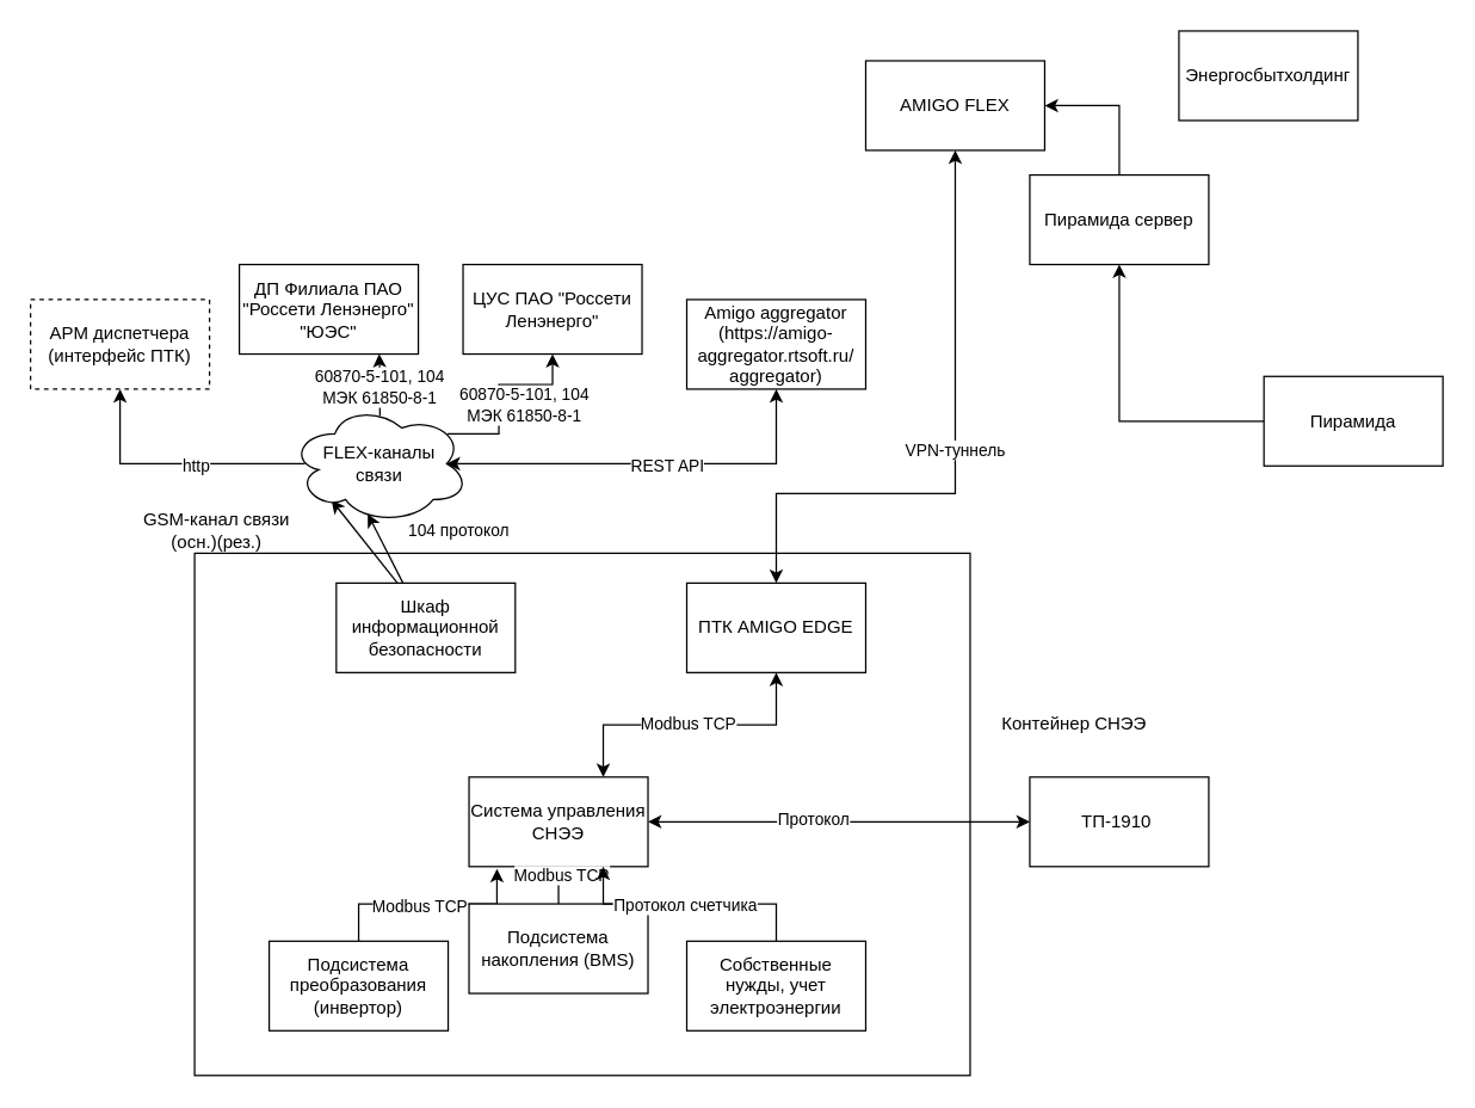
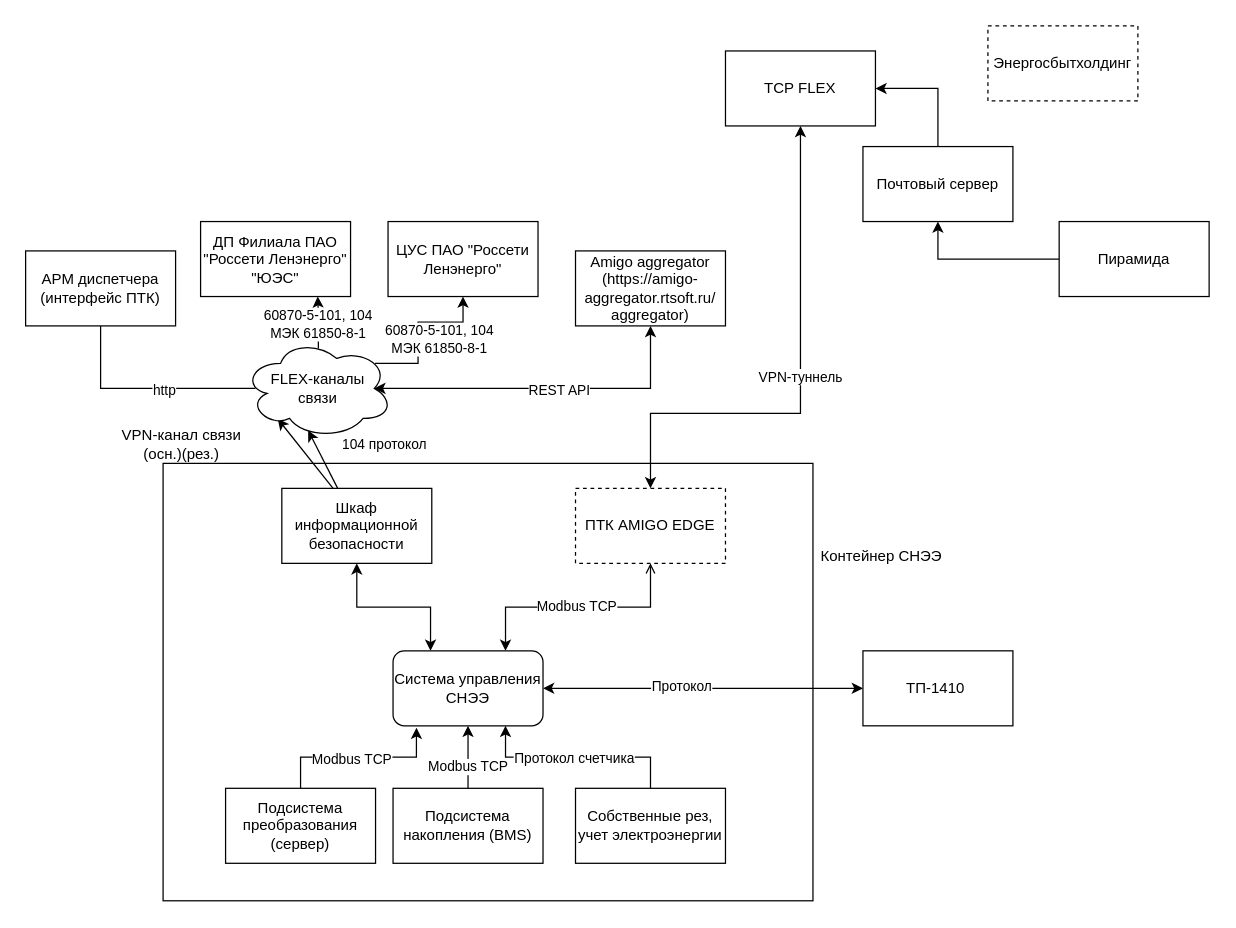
- <mxCell id="46" value="Энергосбытхолдинг" style="rounded=0;whiteSpace=wrap;html=1;" vertex="1" parent="1"><mxGeometry x="790" y="20" width="120" height="60" as="geometry" /></mxCell>
+ <mxCell id="46" value="Энергосбытхолдинг" style="rounded=0;whiteSpace=wrap;html=1;dashed=1;" vertex="1" parent="1"><mxGeometry x="790" y="20" width="120" height="60" as="geometry" /></mxCell>
- <mxCell id="45" value="AMIGO FLEX" style="rounded=0;whiteSpace=wrap;html=1;" vertex="1" parent="1"><mxGeometry x="580" y="40" width="120" height="60" as="geometry" /></mxCell>
+ <mxCell id="45" value="TCP FLEX" style="rounded=0;whiteSpace=wrap;html=1;" vertex="1" parent="1"><mxGeometry x="580" y="40" width="120" height="60" as="geometry" /></mxCell>
- <mxCell id="42" value="Пирамида сервер" style="rounded=0;whiteSpace=wrap;html=1;" vertex="1" parent="1"><mxGeometry x="690" y="116.5" width="120" height="60" as="geometry" /></mxCell>
+ <mxCell id="42" value="Почтовый сервер" style="rounded=0;whiteSpace=wrap;html=1;" vertex="1" parent="1"><mxGeometry x="690" y="116.5" width="120" height="60" as="geometry" /></mxCell>
- <mxCell id="36" value="АРМ диспетчера&lt;br&gt;(интерфейс ПТК)" style="rounded=0;whiteSpace=wrap;html=1;dashed=1;" parent="1" vertex="1"><mxGeometry y="200" width="120" height="60" as="geometry" x="20" /></mxCell>
+ <mxCell id="36" value="АРМ диспетчера&lt;br&gt;(интерфейс ПТК)" style="rounded=0;whiteSpace=wrap;html=1;" parent="1" vertex="1"><mxGeometry y="200" width="120" height="60" as="geometry" x="20" /></mxCell>
- <mxCell id="33" style="edgeStyle=orthogonalEdgeStyle;rounded=0;orthogonalLoop=1;jettySize=auto;html=1;entryX=0.5;entryY=1;entryDx=0;entryDy=0;exitX=0.083;exitY=0.499;exitDx=0;exitDy=0;exitPerimeter=0;" parent="1" source="35" target="36" edge="1"><mxGeometry relative="1" as="geometry" /></mxCell>
+ <mxCell id="33" style="edgeStyle=orthogonalEdgeStyle;rounded=0;orthogonalLoop=1;jettySize=auto;html=1;entryX=0.5;entryY=1;entryDx=0;entryDy=0;exitX=0.083;exitY=0.499;exitDx=0;exitDy=0;exitPerimeter=0;endArrow=none;" parent="1" source="35" target="36" edge="1"><mxGeometry relative="1" as="geometry" /></mxCell>
- <mxCell id="40" value="Пирамида" style="rounded=0;whiteSpace=wrap;html=1;" vertex="1" parent="1"><mxGeometry x="847" y="251.5" width="120" height="60" as="geometry" /></mxCell>
+ <mxCell id="40" value="Пирамида" style="rounded=0;whiteSpace=wrap;html=1;" vertex="1" parent="1"><mxGeometry x="847" y="176.5" width="120" height="60" as="geometry" /></mxCell>
- <mxCell id="38" value="GSM-канал связи (осн.)(рез.)" style="text;html=1;strokeColor=none;fillColor=none;align=center;verticalAlign=middle;whiteSpace=wrap;rounded=0;" parent="1" vertex="1"><mxGeometry x="90" y="340" width="110" height="30" as="geometry" /></mxCell>
+ <mxCell id="38" value="VPN-канал связи (осн.)(рез.)" style="text;html=1;strokeColor=none;fillColor=none;align=center;verticalAlign=middle;whiteSpace=wrap;rounded=0;" parent="1" vertex="1"><mxGeometry x="90" y="340" width="110" height="30" as="geometry" /></mxCell>
- <mxCell id="19" value="ПТК AMIGO EDGE" style="rounded=0;whiteSpace=wrap;html=1;" parent="1" vertex="1"><mxGeometry x="460" y="390" width="120" height="60" as="geometry" /></mxCell>
+ <mxCell id="19" value="ПТК AMIGO EDGE" style="rounded=0;whiteSpace=wrap;html=1;dashed=1;" parent="1" vertex="1"><mxGeometry x="460" y="390" width="120" height="60" as="geometry" /></mxCell>
- <mxCell id="3" style="edgeStyle=orthogonalEdgeStyle;rounded=0;orthogonalLoop=1;jettySize=auto;html=1;entryX=0.5;entryY=1;entryDx=0;entryDy=0;exitX=0.75;exitY=0;exitDx=0;exitDy=0;startArrow=classic;startFill=1;" parent="1" source="6" target="19" edge="1"><mxGeometry relative="1" as="geometry" /></mxCell>
+ <mxCell id="3" style="edgeStyle=orthogonalEdgeStyle;rounded=0;orthogonalLoop=1;jettySize=auto;html=1;entryX=0.5;entryY=1;entryDx=0;entryDy=0;exitX=0.75;exitY=0;exitDx=0;exitDy=0;startArrow=classic;startFill=1;endArrow=open;" parent="1" source="6" target="19" edge="1"><mxGeometry relative="1" as="geometry" /></mxCell>
+ <mxCell id="5" style="edgeStyle=orthogonalEdgeStyle;rounded=0;orthogonalLoop=1;jettySize=auto;html=1;exitX=0.25;exitY=0;exitDx=0;exitDy=0;startArrow=classic;startFill=1;" parent="1" source="6" target="23" edge="1"><mxGeometry relative="1" as="geometry" /></mxCell>
- <mxCell id="37" value="Контейнер СНЭЭ" style="text;html=1;strokeColor=none;fillColor=none;align=center;verticalAlign=middle;whiteSpace=wrap;rounded=0;" parent="1" vertex="1"><mxGeometry x="665" y="470" width="110" height="30" as="geometry" /></mxCell>
+ <mxCell id="37" value="Контейнер СНЭЭ" style="text;html=1;strokeColor=none;fillColor=none;align=center;verticalAlign=middle;whiteSpace=wrap;rounded=0;" parent="1" vertex="1"><mxGeometry x="650" y="430" width="110" height="30" as="geometry" /></mxCell>
- <mxCell id="6" value="Система управления СНЭЭ" style="rounded=0;whiteSpace=wrap;html=1;" parent="1" vertex="1"><mxGeometry x="314" y="520" width="120" height="60" as="geometry" /></mxCell>
+ <mxCell id="6" value="Система управления СНЭЭ" style="whiteSpace=wrap;html=1;rounded=1;" parent="1" vertex="1"><mxGeometry x="314" y="520" width="120" height="60" as="geometry" /></mxCell>
- <mxCell id="18" value="ТП-1910&amp;nbsp;" style="rounded=0;whiteSpace=wrap;html=1;" parent="1" vertex="1"><mxGeometry x="690" y="520" width="120" height="60" as="geometry" /></mxCell>
+ <mxCell id="18" value="ТП-1410&amp;nbsp;" style="rounded=0;whiteSpace=wrap;html=1;" parent="1" vertex="1"><mxGeometry x="690" y="520" width="120" height="60" as="geometry" /></mxCell>
- <mxCell id="12" value="Подсистема накопления (BMS)" style="rounded=0;whiteSpace=wrap;html=1;" parent="1" vertex="1"><mxGeometry x="314" y="605" width="120" height="60" as="geometry" /></mxCell>
+ <mxCell id="12" value="Подсистема накопления (BMS)" style="rounded=0;whiteSpace=wrap;html=1;" parent="1" vertex="1"><mxGeometry x="314" y="630" width="120" height="60" as="geometry" /></mxCell>
- <mxCell id="9" value="Подсистема преобразования (инвертор)" style="rounded=0;whiteSpace=wrap;html=1;" parent="1" vertex="1"><mxGeometry x="180" y="630" width="120" height="60" as="geometry" /></mxCell>
+ <mxCell id="9" value="Подсистема преобразования (сервер)" style="rounded=0;whiteSpace=wrap;html=1;" parent="1" vertex="1"><mxGeometry x="180" y="630" width="120" height="60" as="geometry" /></mxCell>
- <mxCell id="15" value="Собственные нужды, учет электроэнергии" style="rounded=0;whiteSpace=wrap;html=1;" parent="1" vertex="1"><mxGeometry x="460" y="630" width="120" height="60" as="geometry" /></mxCell>
+ <mxCell id="15" value="Собственные рез, учет электроэнергии" style="rounded=0;whiteSpace=wrap;html=1;" parent="1" vertex="1"><mxGeometry x="460" y="630" width="120" height="60" as="geometry" /></mxCell>
